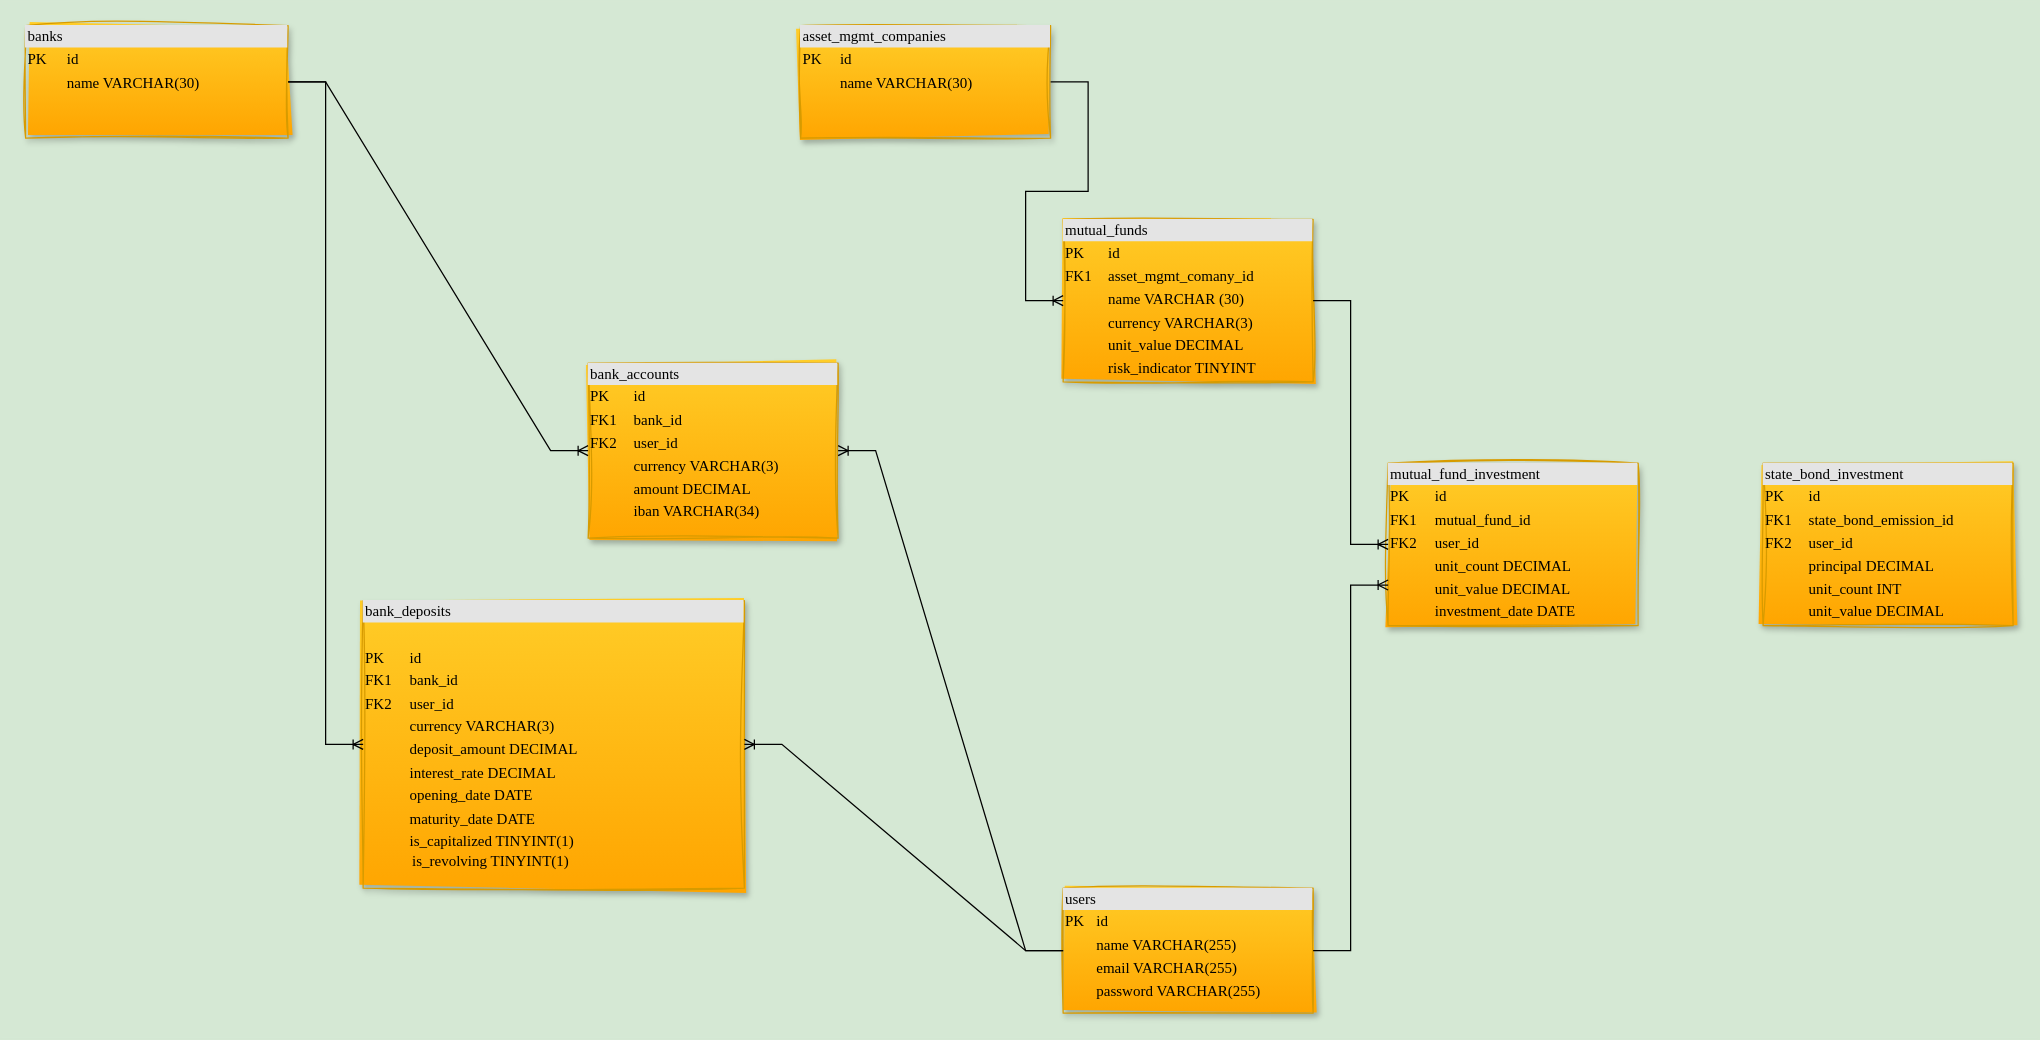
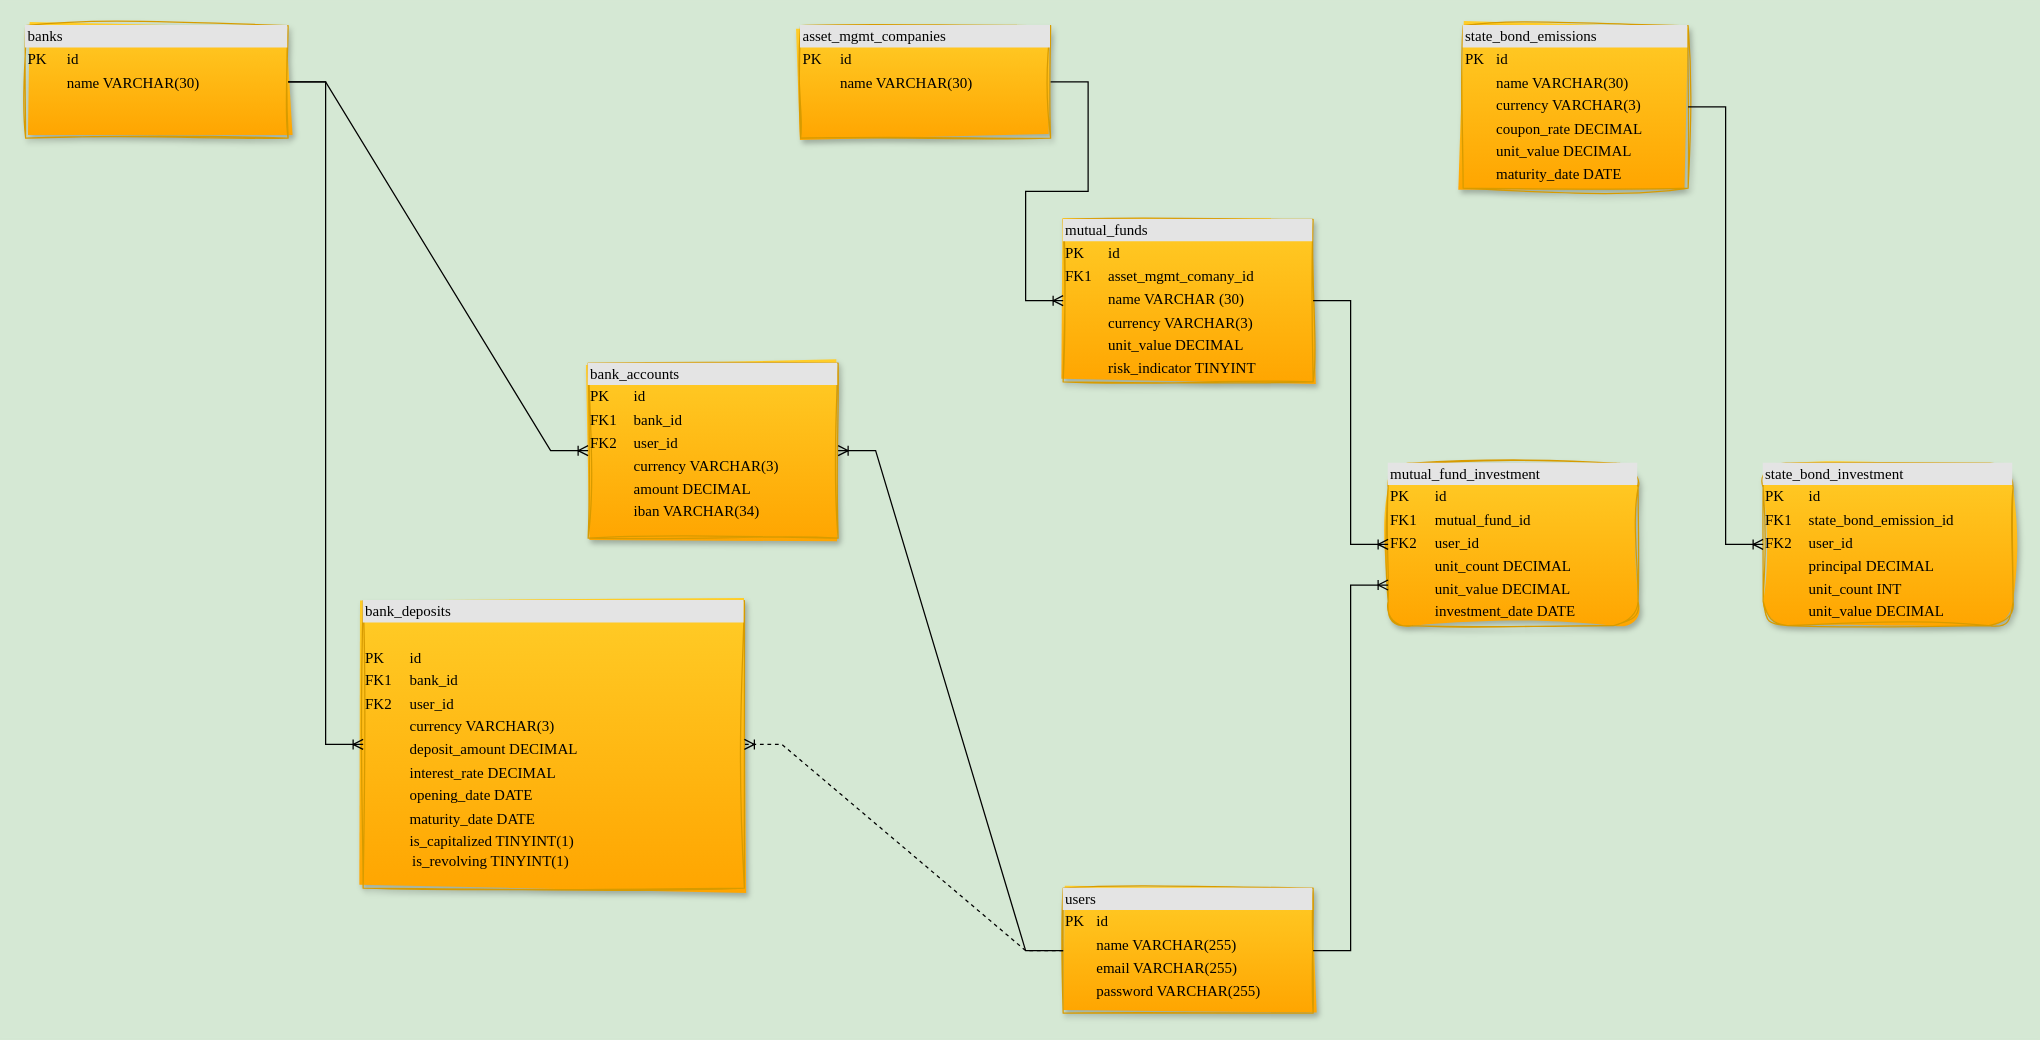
+ <mxCell id="9" value="&lt;div style=&quot;box-sizing:border-box;width:100%;background:#e4e4e4;padding:2px;&quot;&gt;state_bond_emissions&lt;/div&gt;&lt;table cellspacing=&quot;0&quot; cellpadding=&quot;2&quot; style=&quot;width: 100%;&quot;&gt;&lt;tbody&gt;&lt;tr&gt;&lt;td&gt;PK&lt;/td&gt;&lt;td&gt;id&lt;/td&gt;&lt;/tr&gt;&lt;tr&gt;&lt;td&gt;&lt;br&gt;&lt;/td&gt;&lt;td&gt;name VARCHAR(30)&lt;/td&gt;&lt;/tr&gt;&lt;tr&gt;&lt;td&gt;&lt;/td&gt;&lt;td&gt;currency VARCHAR(3)&lt;/td&gt;&lt;/tr&gt;&lt;tr&gt;&lt;td&gt;&lt;br&gt;&lt;/td&gt;&lt;td&gt;coupon_rate DECIMAL&lt;br&gt;&lt;/td&gt;&lt;/tr&gt;&lt;tr&gt;&lt;td&gt;&lt;br&gt;&lt;/td&gt;&lt;td&gt;unit_value DECIMAL&lt;br&gt;&lt;/td&gt;&lt;/tr&gt;&lt;tr&gt;&lt;td&gt;&lt;br&gt;&lt;/td&gt;&lt;td&gt;maturity_date DATE&lt;/td&gt;&lt;/tr&gt;&lt;/tbody&gt;&lt;/table&gt;" style="verticalAlign=top;align=left;overflow=fill;html=1;rounded=0;shadow=1;comic=0;labelBackgroundColor=none;strokeWidth=1;fontFamily=Tahoma;fontSize=12;fillColor=#ffcd28;gradientColor=#ffa500;strokeColor=#d79b00;glass=0;sketch=1;curveFitting=1;jiggle=2;" vertex="1" parent="1"><mxGeometry x="1170" y="20" width="180" height="130" as="geometry" /></mxCell>
+ <mxCell id="18" value="" style="edgeStyle=entityRelationEdgeStyle;fontSize=12;html=1;endArrow=ERoneToMany;rounded=0;exitX=1;exitY=0.5;exitDx=0;exitDy=0;entryX=0;entryY=0.5;entryDx=0;entryDy=0;" edge="1" parent="1" source="9" target="10"><mxGeometry width="100" height="100" relative="1" as="geometry"><mxPoint x="1240" y="220" as="sourcePoint" /><mxPoint x="1340" y="120" as="targetPoint" /></mxGeometry></mxCell>
- <mxCell id="7" value="&lt;div style=&quot;box-sizing:border-box;width:100%;background:#e4e4e4;padding:2px;&quot;&gt;mutual_fund_investment&lt;/div&gt;&lt;table cellspacing=&quot;0&quot; cellpadding=&quot;2&quot; style=&quot;width: 100%;&quot;&gt;&lt;tbody&gt;&lt;tr&gt;&lt;td&gt;PK&lt;/td&gt;&lt;td&gt;id&lt;/td&gt;&lt;/tr&gt;&lt;tr&gt;&lt;td&gt;FK1&lt;/td&gt;&lt;td&gt;mutual_fund_id&lt;/td&gt;&lt;/tr&gt;&lt;tr&gt;&lt;td&gt;FK2&lt;/td&gt;&lt;td&gt;user_id&lt;/td&gt;&lt;/tr&gt;&lt;tr&gt;&lt;td&gt;&lt;br&gt;&lt;/td&gt;&lt;td&gt;unit_count DECIMAL&lt;br&gt;&lt;/td&gt;&lt;/tr&gt;&lt;tr&gt;&lt;td&gt;&lt;br&gt;&lt;/td&gt;&lt;td&gt;unit_value DECIMAL&lt;/td&gt;&lt;/tr&gt;&lt;tr&gt;&lt;td&gt;&lt;br&gt;&lt;/td&gt;&lt;td&gt;investment_date DATE&lt;/td&gt;&lt;/tr&gt;&lt;/tbody&gt;&lt;/table&gt;" style="verticalAlign=top;align=left;overflow=fill;html=1;rounded=0;shadow=1;comic=0;labelBackgroundColor=none;strokeWidth=1;fontFamily=Tahoma;fontSize=12;fillColor=#ffcd28;gradientColor=#ffa500;strokeColor=#d79b00;glass=0;sketch=1;curveFitting=1;jiggle=2;" vertex="1" parent="1"><mxGeometry x="1110" y="370" width="200" height="130" as="geometry" /></mxCell>
+ <mxCell id="7" value="&lt;div style=&quot;box-sizing:border-box;width:100%;background:#e4e4e4;padding:2px;&quot;&gt;mutual_fund_investment&lt;/div&gt;&lt;table cellspacing=&quot;0&quot; cellpadding=&quot;2&quot; style=&quot;width: 100%;&quot;&gt;&lt;tbody&gt;&lt;tr&gt;&lt;td&gt;PK&lt;/td&gt;&lt;td&gt;id&lt;/td&gt;&lt;/tr&gt;&lt;tr&gt;&lt;td&gt;FK1&lt;/td&gt;&lt;td&gt;mutual_fund_id&lt;/td&gt;&lt;/tr&gt;&lt;tr&gt;&lt;td&gt;FK2&lt;/td&gt;&lt;td&gt;user_id&lt;/td&gt;&lt;/tr&gt;&lt;tr&gt;&lt;td&gt;&lt;br&gt;&lt;/td&gt;&lt;td&gt;unit_count DECIMAL&lt;br&gt;&lt;/td&gt;&lt;/tr&gt;&lt;tr&gt;&lt;td&gt;&lt;br&gt;&lt;/td&gt;&lt;td&gt;unit_value DECIMAL&lt;/td&gt;&lt;/tr&gt;&lt;tr&gt;&lt;td&gt;&lt;br&gt;&lt;/td&gt;&lt;td&gt;investment_date DATE&lt;/td&gt;&lt;/tr&gt;&lt;/tbody&gt;&lt;/table&gt;" style="verticalAlign=top;align=left;overflow=fill;html=1;shadow=1;comic=0;labelBackgroundColor=none;strokeWidth=1;fontFamily=Tahoma;fontSize=12;fillColor=#ffcd28;gradientColor=#ffa500;strokeColor=#d79b00;glass=0;sketch=1;curveFitting=1;jiggle=2;rounded=1;" vertex="1" parent="1"><mxGeometry x="1110" y="370" width="200" height="130" as="geometry" /></mxCell>
- <mxCell id="10" value="&lt;div style=&quot;box-sizing:border-box;width:100%;background:#e4e4e4;padding:2px;&quot;&gt;state_bond_investment&lt;/div&gt;&lt;table cellspacing=&quot;0&quot; cellpadding=&quot;2&quot; style=&quot;width: 100%;&quot;&gt;&lt;tbody&gt;&lt;tr&gt;&lt;td&gt;PK&lt;/td&gt;&lt;td&gt;id&lt;/td&gt;&lt;/tr&gt;&lt;tr&gt;&lt;td&gt;FK1&lt;/td&gt;&lt;td&gt;state_bond_emission_id&lt;/td&gt;&lt;/tr&gt;&lt;tr&gt;&lt;td&gt;FK2&lt;/td&gt;&lt;td&gt;user_id&lt;/td&gt;&lt;/tr&gt;&lt;tr&gt;&lt;td&gt;&lt;br&gt;&lt;/td&gt;&lt;td&gt;principal DECIMAL&lt;/td&gt;&lt;/tr&gt;&lt;tr&gt;&lt;td&gt;&lt;br&gt;&lt;/td&gt;&lt;td&gt;unit_count INT&lt;br&gt;&lt;/td&gt;&lt;/tr&gt;&lt;tr&gt;&lt;td&gt;&lt;br&gt;&lt;/td&gt;&lt;td&gt;unit_value DECIMAL&lt;/td&gt;&lt;/tr&gt;&lt;/tbody&gt;&lt;/table&gt;" style="verticalAlign=top;align=left;overflow=fill;html=1;rounded=0;shadow=1;comic=0;labelBackgroundColor=none;strokeWidth=1;fontFamily=Tahoma;fontSize=12;fillColor=#ffcd28;gradientColor=#ffa500;strokeColor=#d79b00;glass=0;sketch=1;curveFitting=1;jiggle=2;" vertex="1" parent="1"><mxGeometry x="1410" y="370" width="200" height="130" as="geometry" /></mxCell>
+ <mxCell id="10" value="&lt;div style=&quot;box-sizing:border-box;width:100%;background:#e4e4e4;padding:2px;&quot;&gt;state_bond_investment&lt;/div&gt;&lt;table cellspacing=&quot;0&quot; cellpadding=&quot;2&quot; style=&quot;width: 100%;&quot;&gt;&lt;tbody&gt;&lt;tr&gt;&lt;td&gt;PK&lt;/td&gt;&lt;td&gt;id&lt;/td&gt;&lt;/tr&gt;&lt;tr&gt;&lt;td&gt;FK1&lt;/td&gt;&lt;td&gt;state_bond_emission_id&lt;/td&gt;&lt;/tr&gt;&lt;tr&gt;&lt;td&gt;FK2&lt;/td&gt;&lt;td&gt;user_id&lt;/td&gt;&lt;/tr&gt;&lt;tr&gt;&lt;td&gt;&lt;br&gt;&lt;/td&gt;&lt;td&gt;principal DECIMAL&lt;/td&gt;&lt;/tr&gt;&lt;tr&gt;&lt;td&gt;&lt;br&gt;&lt;/td&gt;&lt;td&gt;unit_count INT&lt;br&gt;&lt;/td&gt;&lt;/tr&gt;&lt;tr&gt;&lt;td&gt;&lt;br&gt;&lt;/td&gt;&lt;td&gt;unit_value DECIMAL&lt;/td&gt;&lt;/tr&gt;&lt;/tbody&gt;&lt;/table&gt;" style="verticalAlign=top;align=left;overflow=fill;html=1;shadow=1;comic=0;labelBackgroundColor=none;strokeWidth=1;fontFamily=Tahoma;fontSize=12;fillColor=#ffcd28;gradientColor=#ffa500;strokeColor=#d79b00;glass=0;sketch=1;curveFitting=1;jiggle=2;rounded=1;" vertex="1" parent="1"><mxGeometry x="1410" y="370" width="200" height="130" as="geometry" /></mxCell>
- <mxCell id="12" value="" style="edgeStyle=entityRelationEdgeStyle;fontSize=12;html=1;endArrow=ERoneToMany;rounded=0;exitX=0;exitY=0.5;exitDx=0;exitDy=0;entryX=1;entryY=0.5;entryDx=0;entryDy=0;" edge="1" parent="1" source="4" target="8"><mxGeometry width="100" height="100" relative="1" as="geometry"><mxPoint x="290" y="360" as="sourcePoint" /><mxPoint x="390" y="260" as="targetPoint" /></mxGeometry></mxCell>
+ <mxCell id="12" value="" style="edgeStyle=entityRelationEdgeStyle;fontSize=12;html=1;endArrow=ERoneToMany;rounded=0;exitX=0;exitY=0.5;exitDx=0;exitDy=0;entryX=1;entryY=0.5;entryDx=0;entryDy=0;dashed=1;" edge="1" parent="1" source="4" target="8"><mxGeometry width="100" height="100" relative="1" as="geometry"><mxPoint x="290" y="360" as="sourcePoint" /><mxPoint x="390" y="260" as="targetPoint" /></mxGeometry></mxCell>
